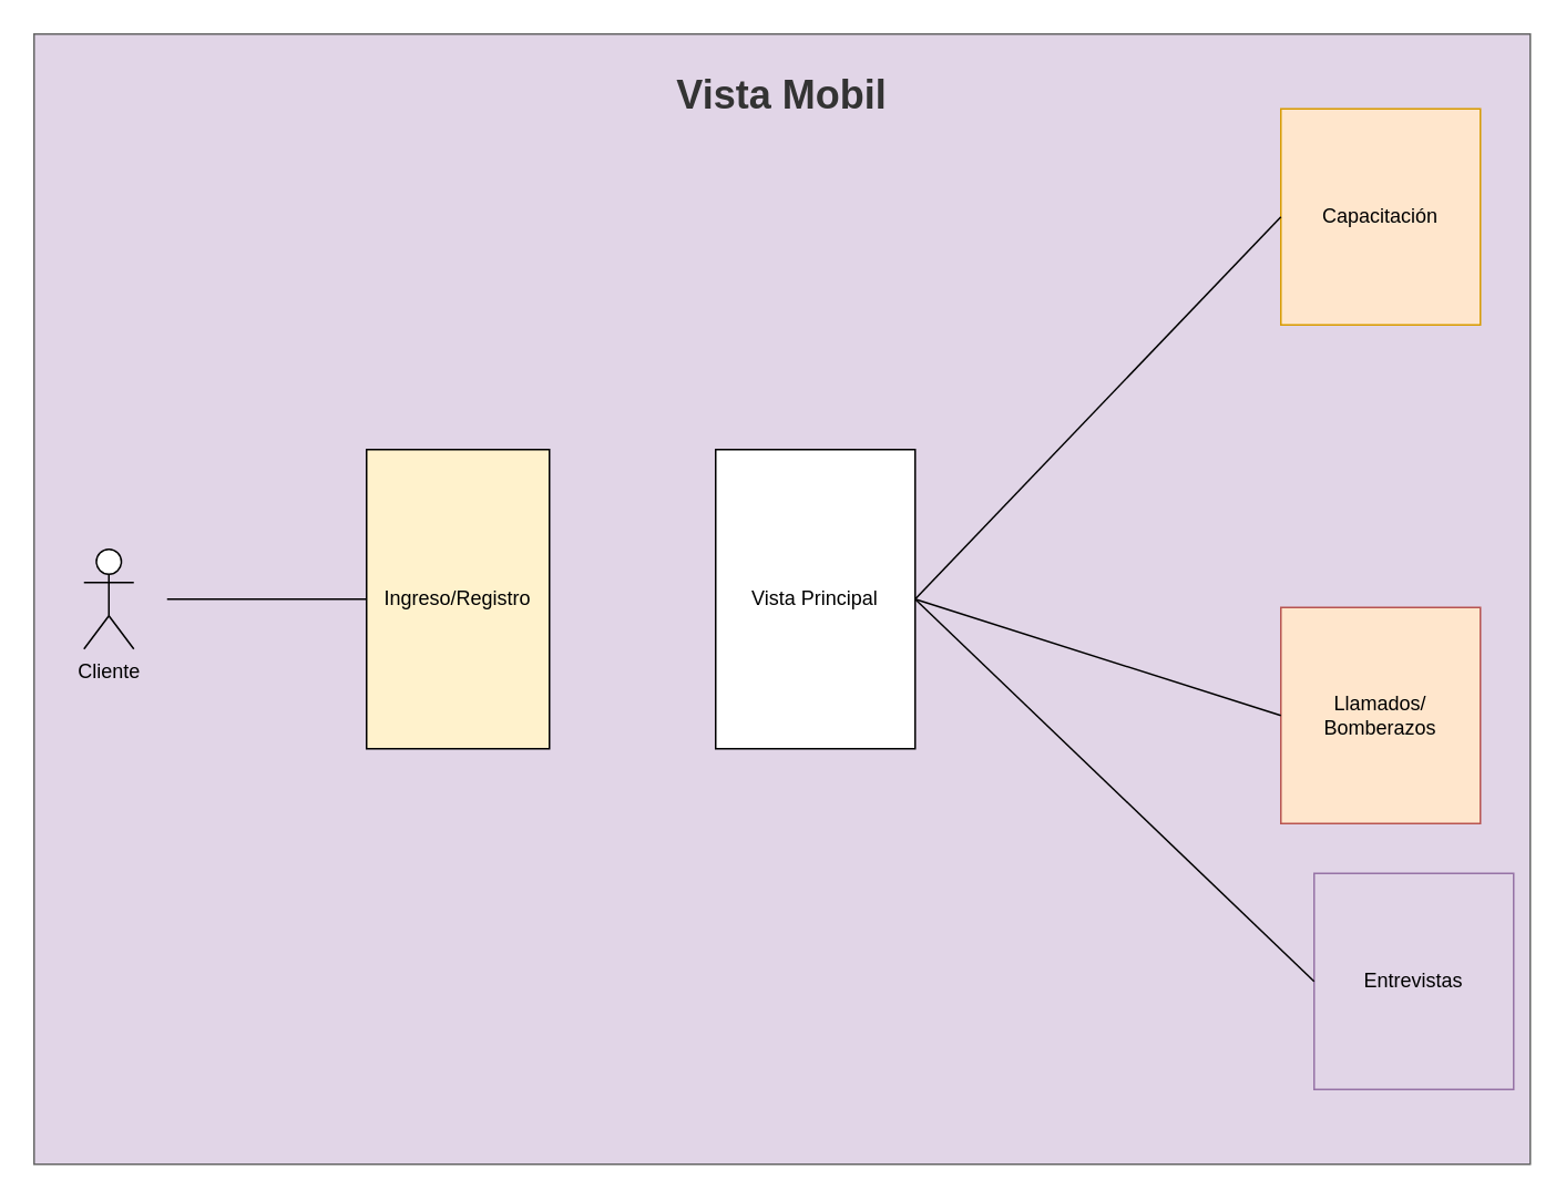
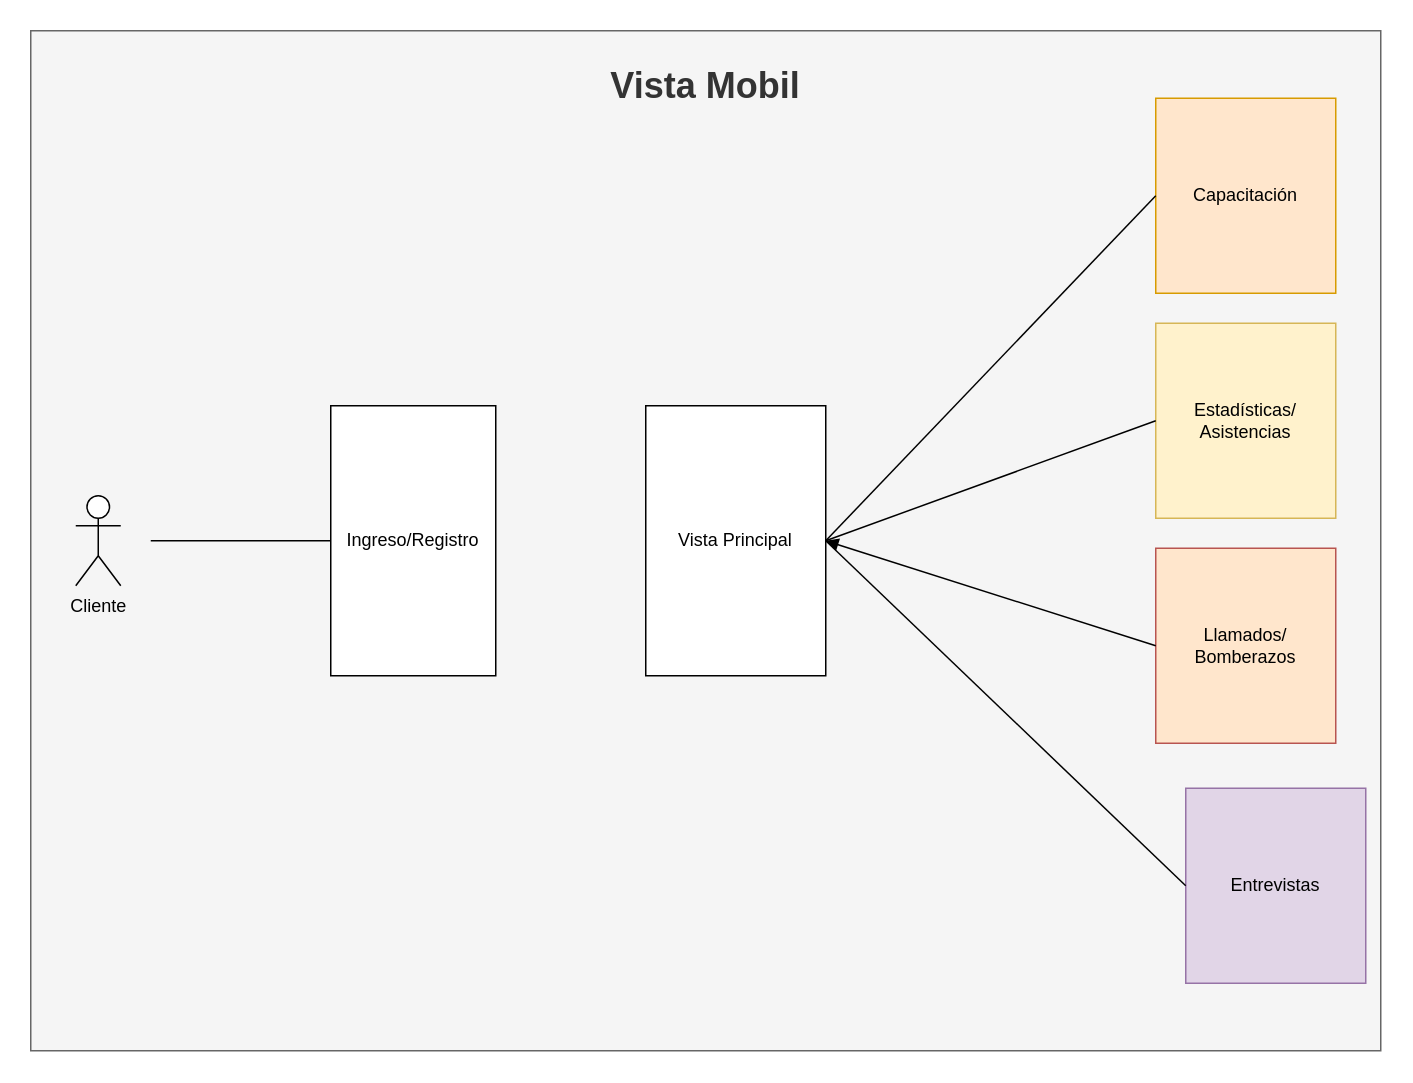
- <mxCell id="2" value="&lt;h1&gt;Vista Mobil&lt;/h1&gt;" style="rounded=0;whiteSpace=wrap;html=1;verticalAlign=top;fillColor=#e1d5e7;fontColor=#333333;strokeColor=#666666;" parent="1" vertex="1"><mxGeometry x="20" y="20" width="900" height="680" as="geometry" /></mxCell>
+ <mxCell id="2" value="&lt;h1&gt;Vista Mobil&lt;/h1&gt;" style="rounded=0;whiteSpace=wrap;html=1;verticalAlign=top;fillColor=#f5f5f5;fontColor=#333333;strokeColor=#666666;" parent="1" vertex="1"><mxGeometry x="20" y="20" width="900" height="680" as="geometry" /></mxCell>
+ <mxCell id="7" value="Estadísticas/&lt;div&gt;Asistencias&lt;/div&gt;" style="rounded=0;whiteSpace=wrap;html=1;fillColor=#fff2cc;strokeColor=#d6b656;" parent="1" vertex="1"><mxGeometry x="770" y="215" width="120" height="130" as="geometry" /></mxCell>
+ <mxCell id="12" value="" style="endArrow=none;html=1;rounded=0;entryX=0;entryY=0.5;entryDx=0;entryDy=0;exitX=1;exitY=0.5;exitDx=0;exitDy=0;" parent="1" source="5" target="7" edge="1"><mxGeometry width="50" height="50" relative="1" as="geometry"><mxPoint x="500" y="450" as="sourcePoint" /><mxPoint x="550" y="400" as="targetPoint" /></mxGeometry></mxCell>
- <mxCell id="4" value="Ingreso/Registro" style="rounded=0;whiteSpace=wrap;html=1;fillColor=#fff2cc;" parent="1" vertex="1"><mxGeometry x="220" y="270" width="110" height="180" as="geometry" /></mxCell>
+ <mxCell id="4" value="Ingreso/Registro" style="rounded=0;whiteSpace=wrap;html=1;" parent="1" vertex="1"><mxGeometry x="220" y="270" width="110" height="180" as="geometry" /></mxCell>
- <mxCell id="13" value="" style="endArrow=none;html=1;rounded=0;entryX=1;entryY=0.5;entryDx=0;entryDy=0;exitX=0;exitY=0.5;exitDx=0;exitDy=0;" parent="1" source="8" target="5" edge="1"><mxGeometry width="50" height="50" relative="1" as="geometry"><mxPoint x="500" y="450" as="sourcePoint" /><mxPoint x="550" y="400" as="targetPoint" /></mxGeometry></mxCell>
+ <mxCell id="13" value="" style="endArrow=block;html=1;rounded=0;entryX=1;entryY=0.5;entryDx=0;entryDy=0;exitX=0;exitY=0.5;exitDx=0;exitDy=0;" parent="1" source="8" target="5" edge="1"><mxGeometry width="50" height="50" relative="1" as="geometry"><mxPoint x="500" y="450" as="sourcePoint" /><mxPoint x="550" y="400" as="targetPoint" /></mxGeometry></mxCell>
